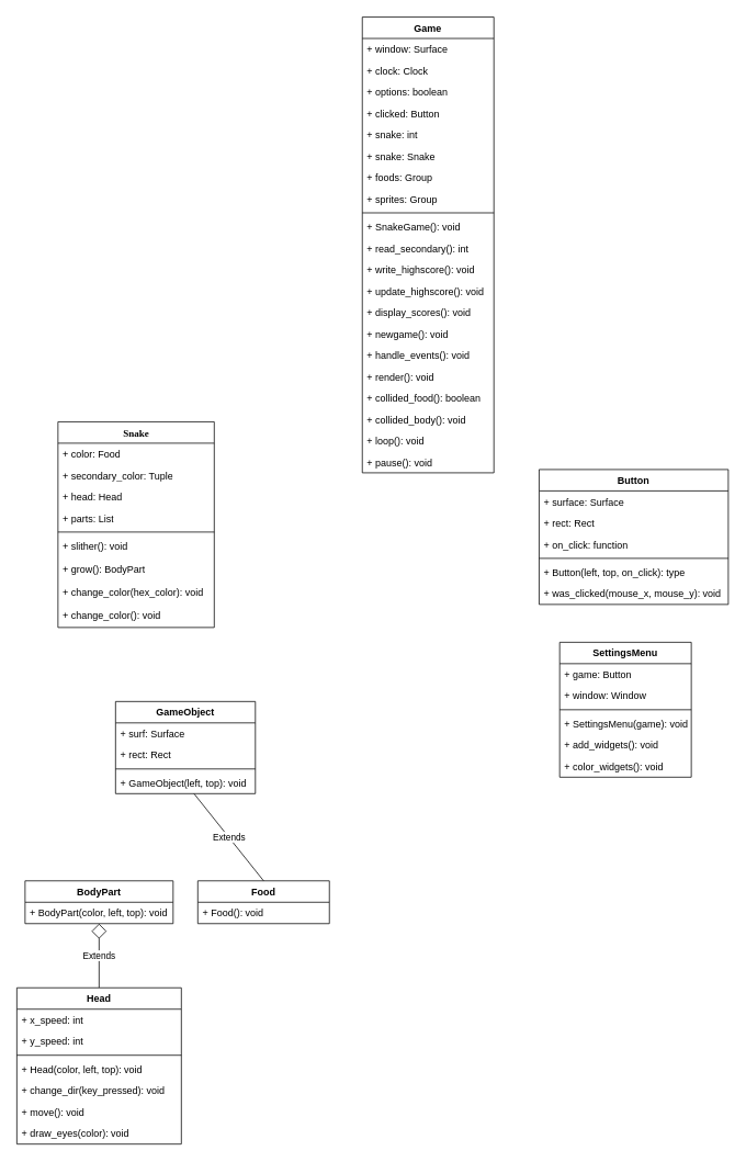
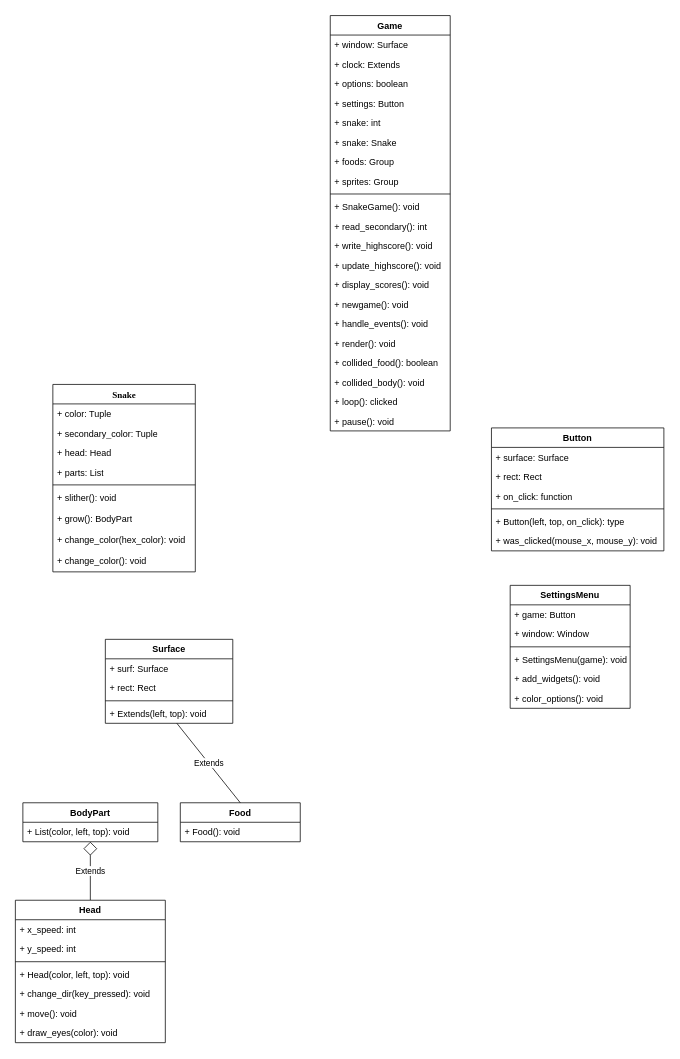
- <mxCell id="30" value="+ clock: Clock" style="text;strokeColor=none;fillColor=none;align=left;verticalAlign=top;spacingLeft=4;spacingRight=4;overflow=hidden;rotatable=0;points=[[0,0.5],[1,0.5]];portConstraint=eastwest;" parent="28" vertex="1"><mxGeometry y="52" width="160" height="26" as="geometry" /></mxCell>
+ <mxCell id="30" value="+ clock: Extends" style="text;strokeColor=none;fillColor=none;align=left;verticalAlign=top;spacingLeft=4;spacingRight=4;overflow=hidden;rotatable=0;points=[[0,0.5],[1,0.5]];portConstraint=eastwest;" parent="28" vertex="1"><mxGeometry y="52" width="160" height="26" as="geometry" /></mxCell>
- <mxCell id="32" value="+ clicked: Button" style="text;strokeColor=none;fillColor=none;align=left;verticalAlign=top;spacingLeft=4;spacingRight=4;overflow=hidden;rotatable=0;points=[[0,0.5],[1,0.5]];portConstraint=eastwest;" parent="28" vertex="1"><mxGeometry y="104" width="160" height="26" as="geometry" /></mxCell>
+ <mxCell id="32" value="+ settings: Button" style="text;strokeColor=none;fillColor=none;align=left;verticalAlign=top;spacingLeft=4;spacingRight=4;overflow=hidden;rotatable=0;points=[[0,0.5],[1,0.5]];portConstraint=eastwest;" parent="28" vertex="1"><mxGeometry y="104" width="160" height="26" as="geometry" /></mxCell>
- <mxCell id="48" value="+ loop(): void" style="text;strokeColor=none;fillColor=none;align=left;verticalAlign=top;spacingLeft=4;spacingRight=4;overflow=hidden;rotatable=0;points=[[0,0.5],[1,0.5]];portConstraint=eastwest;" parent="28" vertex="1"><mxGeometry y="502" width="160" height="26" as="geometry" /></mxCell>
+ <mxCell id="48" value="+ loop(): clicked" style="text;strokeColor=none;fillColor=none;align=left;verticalAlign=top;spacingLeft=4;spacingRight=4;overflow=hidden;rotatable=0;points=[[0,0.5],[1,0.5]];portConstraint=eastwest;" parent="28" vertex="1"><mxGeometry y="502" width="160" height="26" as="geometry" /></mxCell>
- <mxCell id="3" value="+ color: Food" style="text;html=1;strokeColor=none;fillColor=none;align=left;verticalAlign=top;spacingLeft=4;spacingRight=4;whiteSpace=wrap;overflow=hidden;rotatable=0;points=[[0,0.5],[1,0.5]];portConstraint=eastwest;" parent="2" vertex="1"><mxGeometry y="26" width="190" height="26" as="geometry" /></mxCell>
+ <mxCell id="3" value="+ color: Tuple" style="text;html=1;strokeColor=none;fillColor=none;align=left;verticalAlign=top;spacingLeft=4;spacingRight=4;whiteSpace=wrap;overflow=hidden;rotatable=0;points=[[0,0.5],[1,0.5]];portConstraint=eastwest;" parent="2" vertex="1"><mxGeometry y="26" width="190" height="26" as="geometry" /></mxCell>
- <mxCell id="23" value="GameObject" style="swimlane;fontStyle=1;align=center;verticalAlign=top;childLayout=stackLayout;horizontal=1;startSize=26;horizontalStack=0;resizeParent=1;resizeParentMax=0;resizeLast=0;collapsible=1;marginBottom=0;" parent="1" vertex="1"><mxGeometry x="140" y="852" width="170" height="112" as="geometry" /></mxCell>
+ <mxCell id="23" value="Surface" style="swimlane;fontStyle=1;align=center;verticalAlign=top;childLayout=stackLayout;horizontal=1;startSize=26;horizontalStack=0;resizeParent=1;resizeParentMax=0;resizeLast=0;collapsible=1;marginBottom=0;" parent="1" vertex="1"><mxGeometry x="140" y="852" width="170" height="112" as="geometry" /></mxCell>
- <mxCell id="66" value="+ color_widgets(): void" style="text;strokeColor=none;fillColor=none;align=left;verticalAlign=top;spacingLeft=4;spacingRight=4;overflow=hidden;rotatable=0;points=[[0,0.5],[1,0.5]];portConstraint=eastwest;" parent="60" vertex="1"><mxGeometry y="138" width="160" height="26" as="geometry" /></mxCell>
+ <mxCell id="66" value="+ color_options(): void" style="text;strokeColor=none;fillColor=none;align=left;verticalAlign=top;spacingLeft=4;spacingRight=4;overflow=hidden;rotatable=0;points=[[0,0.5],[1,0.5]];portConstraint=eastwest;" parent="60" vertex="1"><mxGeometry y="138" width="160" height="26" as="geometry" /></mxCell>
- <mxCell id="27" value="+ GameObject(left, top): void" style="text;strokeColor=none;fillColor=none;align=left;verticalAlign=top;spacingLeft=4;spacingRight=4;overflow=hidden;rotatable=0;points=[[0,0.5],[1,0.5]];portConstraint=eastwest;" parent="23" vertex="1"><mxGeometry y="86" width="170" height="26" as="geometry" /></mxCell>
+ <mxCell id="27" value="+ Extends(left, top): void" style="text;strokeColor=none;fillColor=none;align=left;verticalAlign=top;spacingLeft=4;spacingRight=4;overflow=hidden;rotatable=0;points=[[0,0.5],[1,0.5]];portConstraint=eastwest;" parent="23" vertex="1"><mxGeometry y="86" width="170" height="26" as="geometry" /></mxCell>
- <mxCell id="22" value="+ BodyPart(color, left, top): void" style="text;strokeColor=none;fillColor=none;align=left;verticalAlign=top;spacingLeft=4;spacingRight=4;overflow=hidden;rotatable=0;points=[[0,0.5],[1,0.5]];portConstraint=eastwest;" parent="21" vertex="1"><mxGeometry y="26" width="180" height="26" as="geometry" /></mxCell>
+ <mxCell id="22" value="+ List(color, left, top): void" style="text;strokeColor=none;fillColor=none;align=left;verticalAlign=top;spacingLeft=4;spacingRight=4;overflow=hidden;rotatable=0;points=[[0,0.5],[1,0.5]];portConstraint=eastwest;" parent="21" vertex="1"><mxGeometry y="26" width="180" height="26" as="geometry" /></mxCell>
